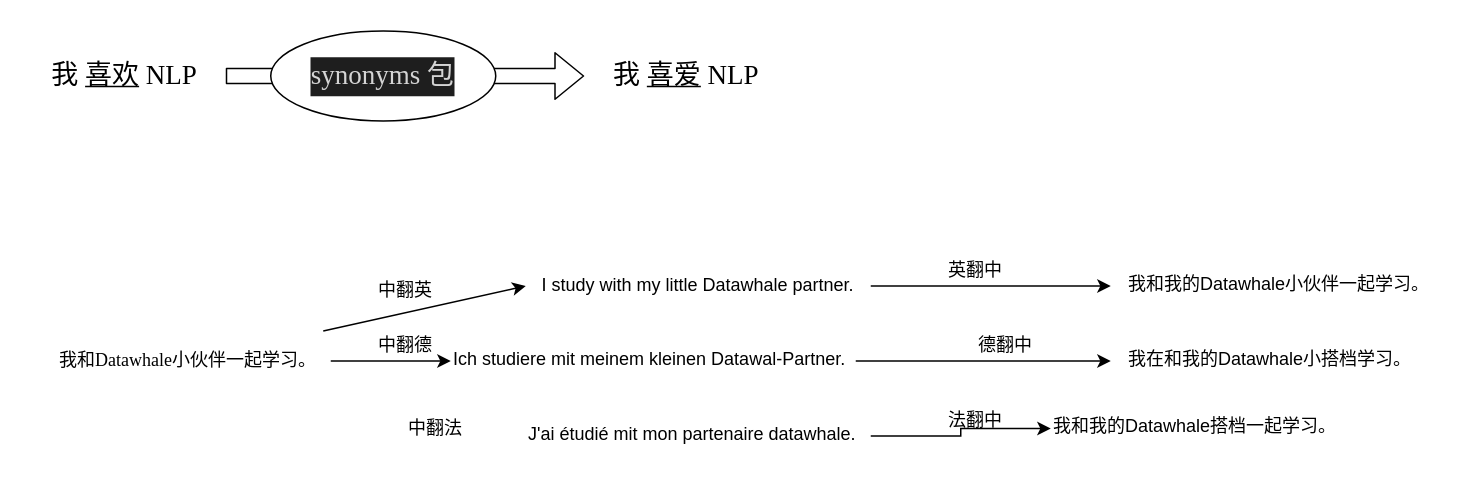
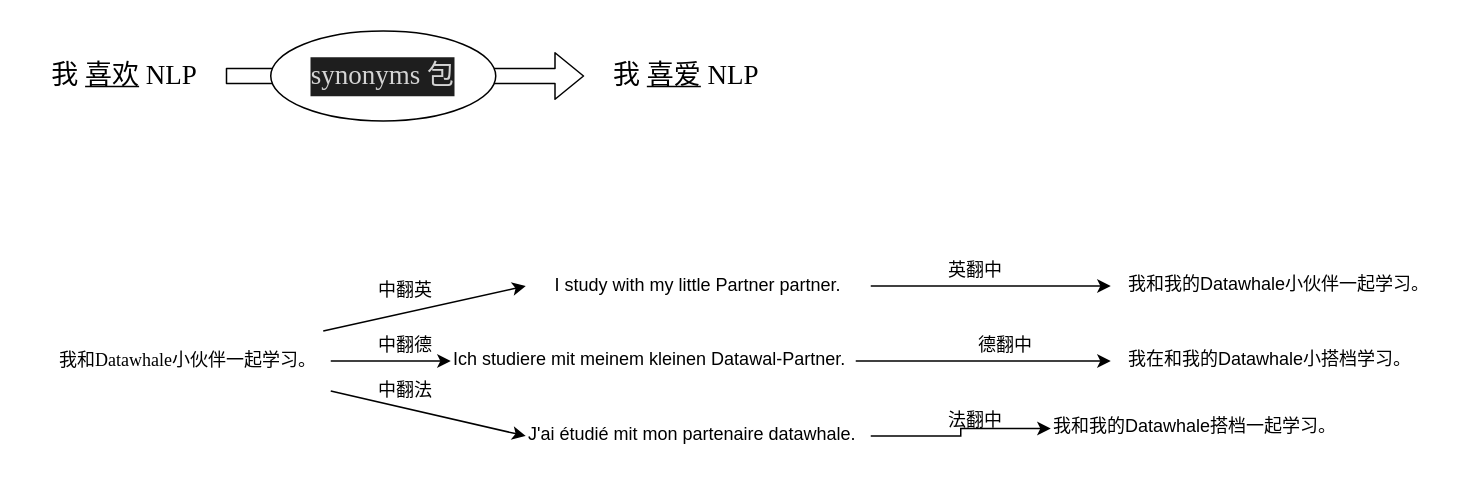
- <mxCell id="9" value="I study with my little Datawhale partner." style="text;html=1;strokeColor=none;fillColor=none;align=center;verticalAlign=middle;whiteSpace=wrap;rounded=0;" vertex="1" parent="1"><mxGeometry x="350" y="170" width="230" height="40" as="geometry" /></mxCell>
+ <mxCell id="9" value="I study with my little Partner partner." style="text;html=1;strokeColor=none;fillColor=none;align=center;verticalAlign=middle;whiteSpace=wrap;rounded=0;" vertex="1" parent="1"><mxGeometry x="350" y="170" width="230" height="40" as="geometry" /></mxCell>
+ <mxCell id="18" value="" style="endArrow=classic;html=1;entryX=0;entryY=0.5;entryDx=0;entryDy=0;exitX=1;exitY=1;exitDx=0;exitDy=0;" edge="1" parent="1" source="7" target="13"><mxGeometry width="50" height="50" relative="1" as="geometry"><mxPoint x="50" y="340" as="sourcePoint" /><mxPoint x="100" y="290" as="targetPoint" /></mxGeometry></mxCell>
- <mxCell id="21" value="中翻法" style="text;html=1;strokeColor=none;fillColor=none;align=center;verticalAlign=middle;whiteSpace=wrap;rounded=0;" vertex="1" parent="1"><mxGeometry x="270" y="275" width="40" height="20" as="geometry" /></mxCell>
+ <mxCell id="21" value="中翻法" style="text;html=1;strokeColor=none;fillColor=none;align=center;verticalAlign=middle;whiteSpace=wrap;rounded=0;" vertex="1" parent="1"><mxGeometry x="250" y="250" width="40" height="20" as="geometry" /></mxCell>
